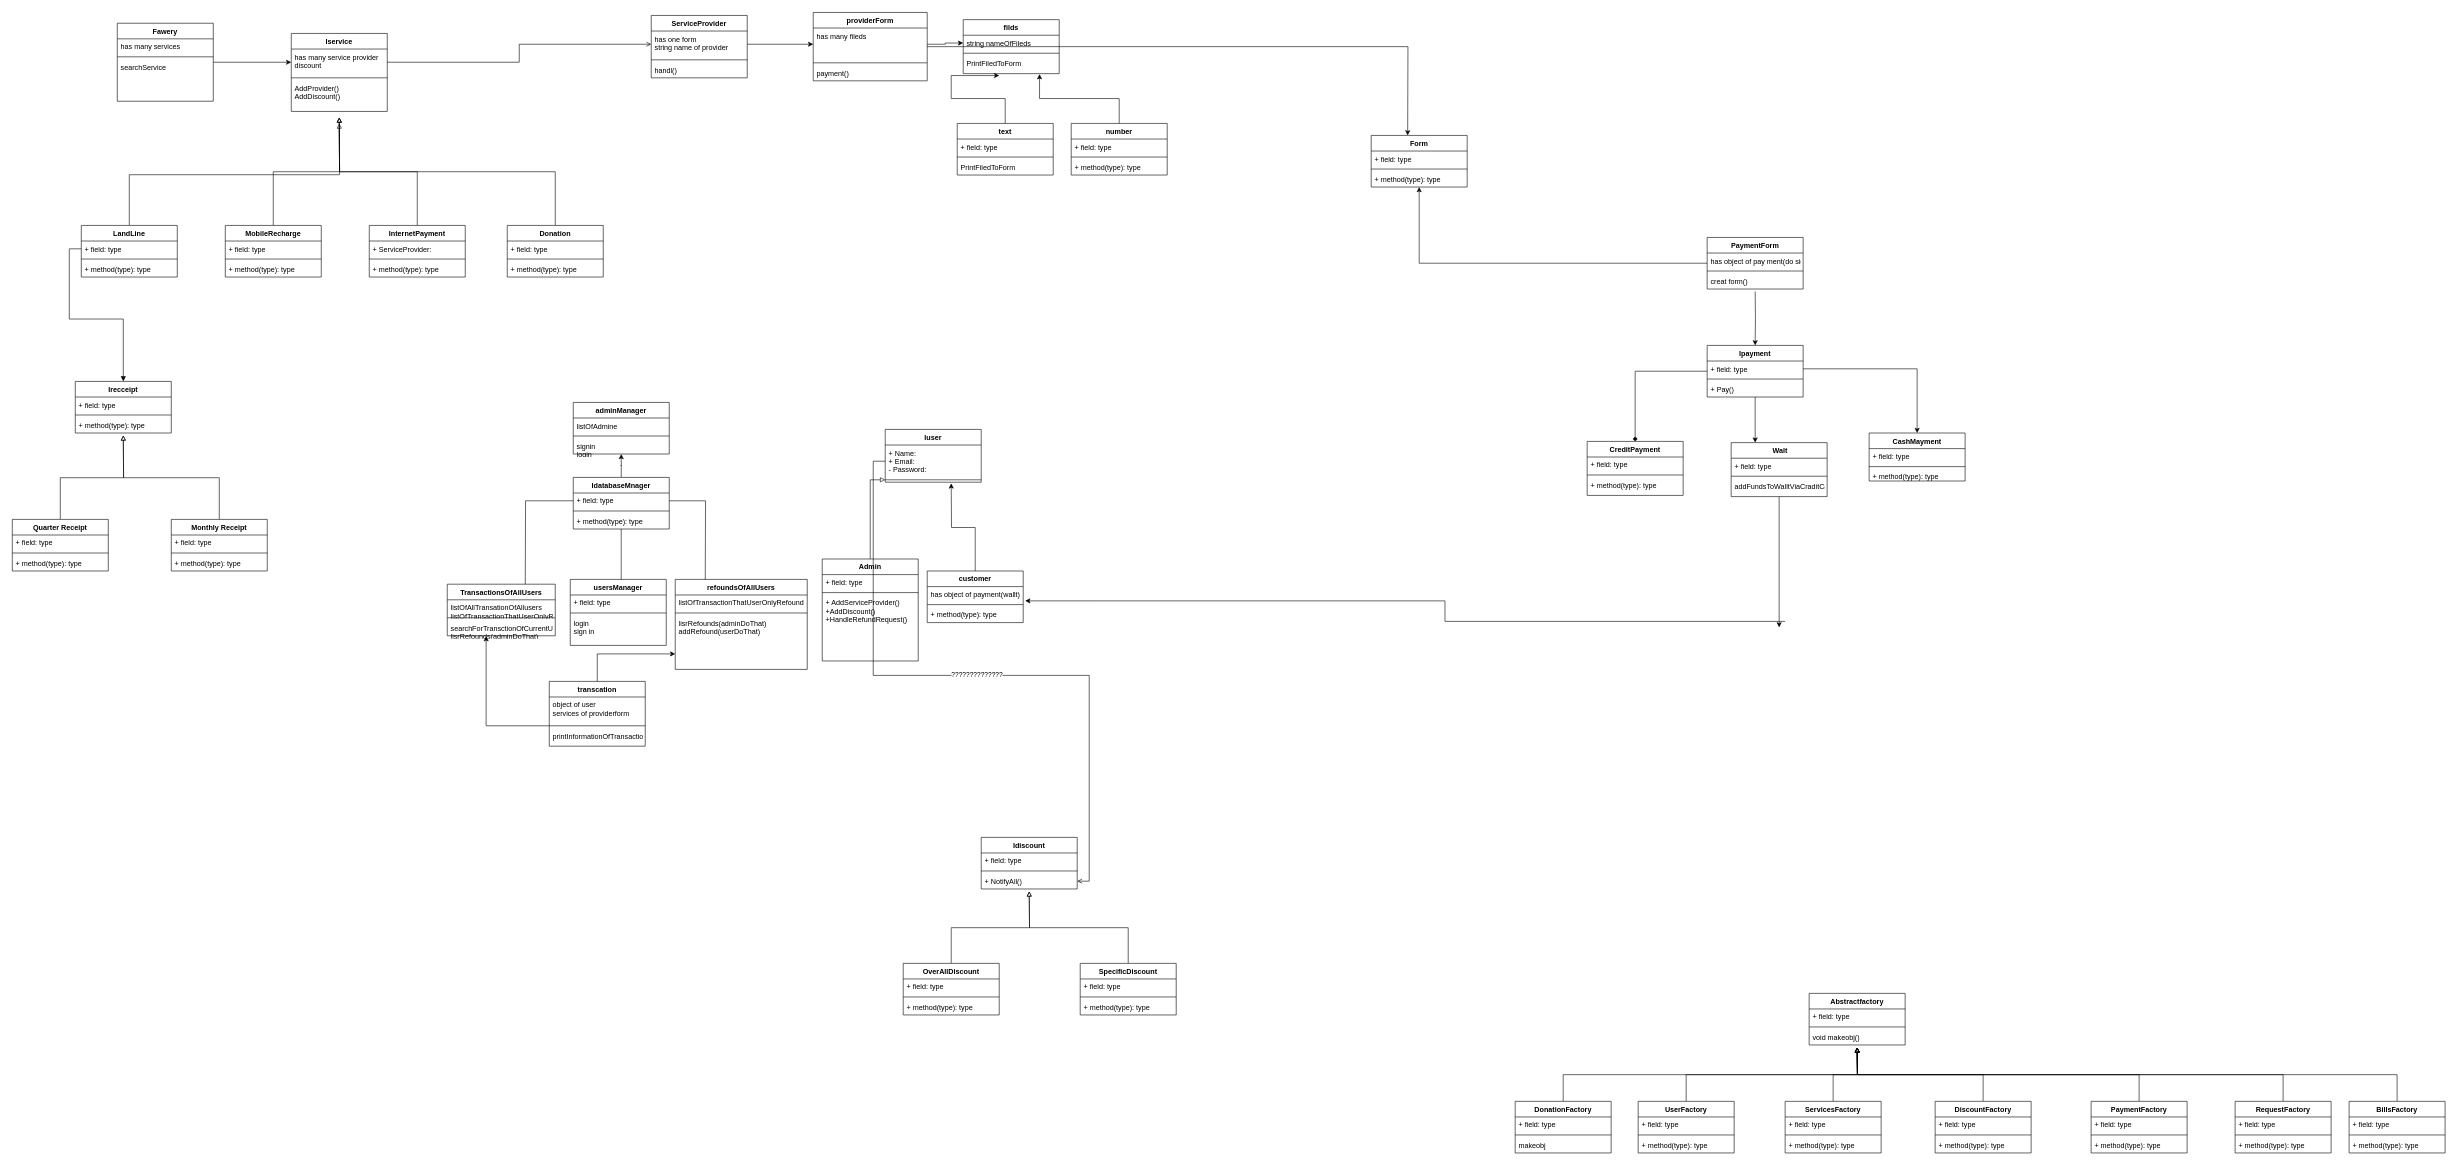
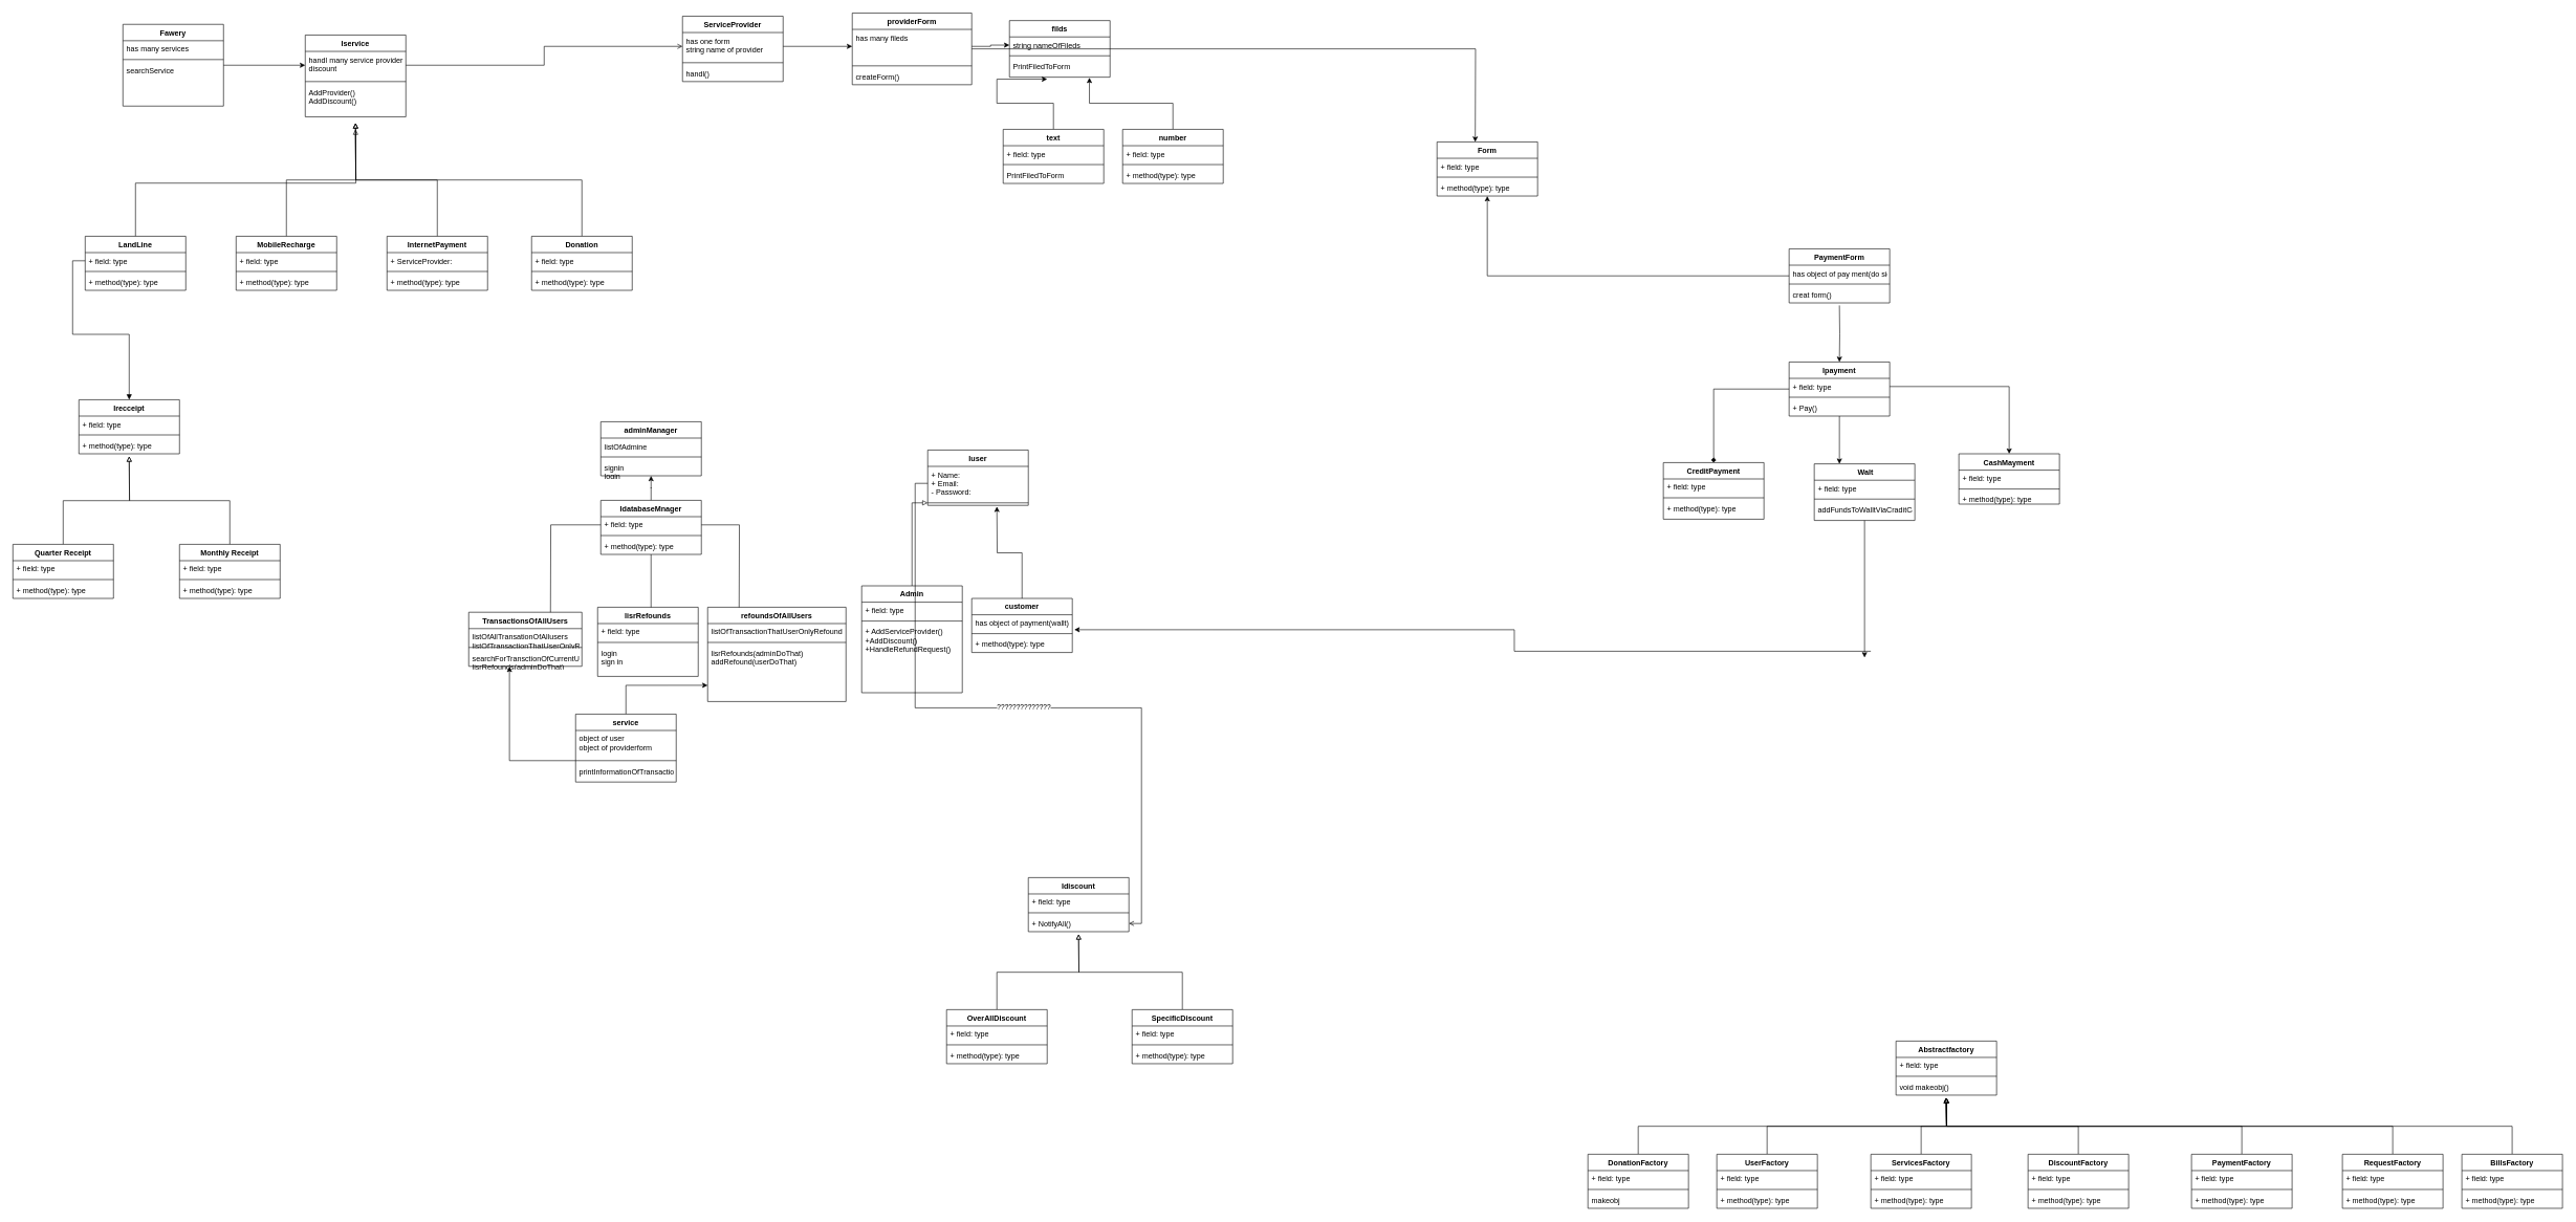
- <mxCell id="3" value="has many service provider&#10;discount" style="text;strokeColor=none;fillColor=none;align=left;verticalAlign=top;spacingLeft=4;spacingRight=4;overflow=hidden;rotatable=0;points=[[0,0.5],[1,0.5]];portConstraint=eastwest;" parent="2" vertex="1"><mxGeometry y="26" width="160" height="44" as="geometry" /></mxCell>
+ <mxCell id="3" value="handl many service provider&#10;discount" style="text;strokeColor=none;fillColor=none;align=left;verticalAlign=top;spacingLeft=4;spacingRight=4;overflow=hidden;rotatable=0;points=[[0,0.5],[1,0.5]];portConstraint=eastwest;" parent="2" vertex="1"><mxGeometry y="26" width="160" height="44" as="geometry" /></mxCell>
- <mxCell id="53" value="payment()" style="text;strokeColor=none;fillColor=none;align=left;verticalAlign=top;spacingLeft=4;spacingRight=4;overflow=hidden;rotatable=0;points=[[0,0.5],[1,0.5]];portConstraint=eastwest;" parent="50" vertex="1"><mxGeometry y="88" width="190" height="26" as="geometry" /></mxCell>
+ <mxCell id="53" value="createForm()" style="text;strokeColor=none;fillColor=none;align=left;verticalAlign=top;spacingLeft=4;spacingRight=4;overflow=hidden;rotatable=0;points=[[0,0.5],[1,0.5]];portConstraint=eastwest;" parent="50" vertex="1"><mxGeometry y="88" width="190" height="26" as="geometry" /></mxCell>
- <mxCell id="138" value="usersManager" style="swimlane;fontStyle=1;align=center;verticalAlign=top;childLayout=stackLayout;horizontal=1;startSize=26;horizontalStack=0;resizeParent=1;resizeParentMax=0;resizeLast=0;collapsible=1;marginBottom=0;" parent="1" vertex="1"><mxGeometry x="950" y="965" width="160" height="110" as="geometry" /></mxCell>
+ <mxCell id="138" value="lisrRefounds" style="swimlane;fontStyle=1;align=center;verticalAlign=top;childLayout=stackLayout;horizontal=1;startSize=26;horizontalStack=0;resizeParent=1;resizeParentMax=0;resizeLast=0;collapsible=1;marginBottom=0;" parent="1" vertex="1"><mxGeometry x="950" y="965" width="160" height="110" as="geometry" /></mxCell>
- <mxCell id="175" value="transcation" style="swimlane;fontStyle=1;align=center;verticalAlign=top;childLayout=stackLayout;horizontal=1;startSize=26;horizontalStack=0;resizeParent=1;resizeParentMax=0;resizeLast=0;collapsible=1;marginBottom=0;" parent="1" vertex="1"><mxGeometry x="915" y="1135" width="160" height="108" as="geometry" /></mxCell>
+ <mxCell id="175" value="service" style="swimlane;fontStyle=1;align=center;verticalAlign=top;childLayout=stackLayout;horizontal=1;startSize=26;horizontalStack=0;resizeParent=1;resizeParentMax=0;resizeLast=0;collapsible=1;marginBottom=0;" parent="1" vertex="1"><mxGeometry x="915" y="1135" width="160" height="108" as="geometry" /></mxCell>
- <mxCell id="176" value="object of user&#10;services of providerform" style="text;strokeColor=none;fillColor=none;align=left;verticalAlign=top;spacingLeft=4;spacingRight=4;overflow=hidden;rotatable=0;points=[[0,0.5],[1,0.5]];portConstraint=eastwest;" parent="175" vertex="1"><mxGeometry y="26" width="160" height="44" as="geometry" /></mxCell>
+ <mxCell id="176" value="object of user&#10;object of providerform" style="text;strokeColor=none;fillColor=none;align=left;verticalAlign=top;spacingLeft=4;spacingRight=4;overflow=hidden;rotatable=0;points=[[0,0.5],[1,0.5]];portConstraint=eastwest;" parent="175" vertex="1"><mxGeometry y="26" width="160" height="44" as="geometry" /></mxCell>
